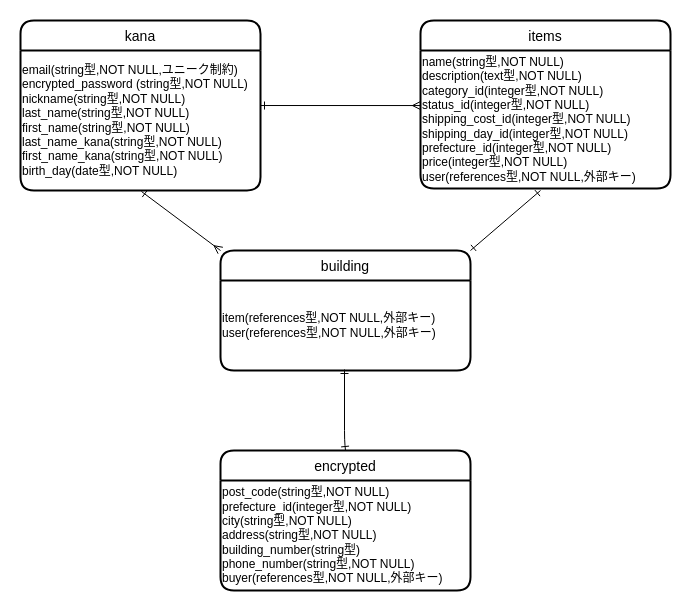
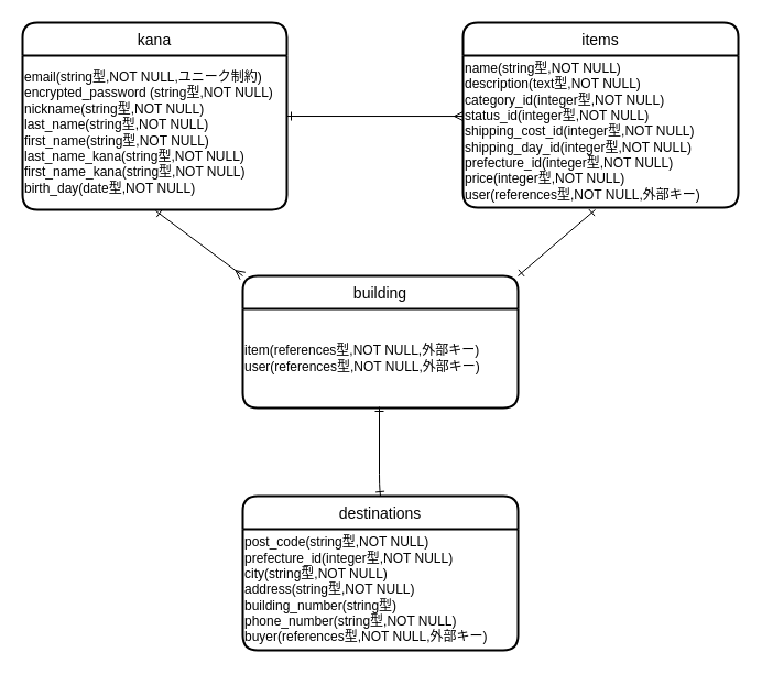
- <mxCell id="12" value="encrypted" style="swimlane;childLayout=stackLayout;horizontal=1;startSize=30;horizontalStack=0;rounded=1;fontSize=14;fontStyle=0;strokeWidth=2;resizeParent=0;resizeLast=1;shadow=0;dashed=0;align=center;" vertex="1" parent="1"><mxGeometry x="220" y="450" width="250" height="140" as="geometry" /></mxCell>
+ <mxCell id="12" value="destinations" style="swimlane;childLayout=stackLayout;horizontal=1;startSize=30;horizontalStack=0;rounded=1;fontSize=14;fontStyle=0;strokeWidth=2;resizeParent=0;resizeLast=1;shadow=0;dashed=0;align=center;" vertex="1" parent="1"><mxGeometry x="220" y="450" width="250" height="140" as="geometry" /></mxCell>
